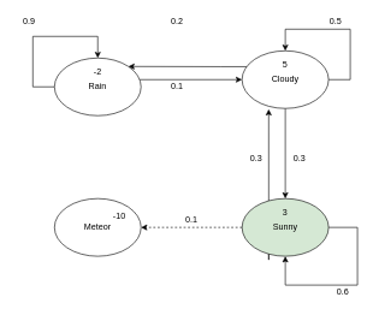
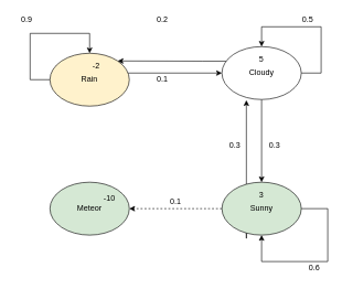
- <mxCell id="22" value="-2" style="text;html=1;strokeColor=none;fillColor=none;align=center;verticalAlign=middle;whiteSpace=wrap;rounded=0;" parent="1" vertex="1"><mxGeometry x="115" y="90" width="40" height="20" as="geometry" /></mxCell>
+ <mxCell id="22" value="-2" style="text;html=1;strokeColor=none;fillColor=none;align=center;verticalAlign=middle;whiteSpace=wrap;rounded=0;" parent="1" vertex="1"><mxGeometry x="125" y="90" width="40" height="20" as="geometry" /></mxCell>
- <mxCell id="4" value="Rain" style="ellipse;whiteSpace=wrap;html=1;" parent="1" vertex="1"><mxGeometry x="75" y="80" width="120" height="80" as="geometry" /></mxCell>
+ <mxCell id="4" value="Rain" style="ellipse;whiteSpace=wrap;html=1;fillColor=#fff2cc;" parent="1" vertex="1"><mxGeometry x="75" y="80" width="120" height="80" as="geometry" /></mxCell>
- <mxCell id="5" value="Meteor" style="ellipse;whiteSpace=wrap;html=1;" parent="1" vertex="1"><mxGeometry x="75" y="275" width="120" height="80" as="geometry" /></mxCell>
+ <mxCell id="5" value="Meteor" style="ellipse;whiteSpace=wrap;html=1;fillColor=#d5e8d4;" parent="1" vertex="1"><mxGeometry x="75" y="275" width="120" height="80" as="geometry" /></mxCell>
